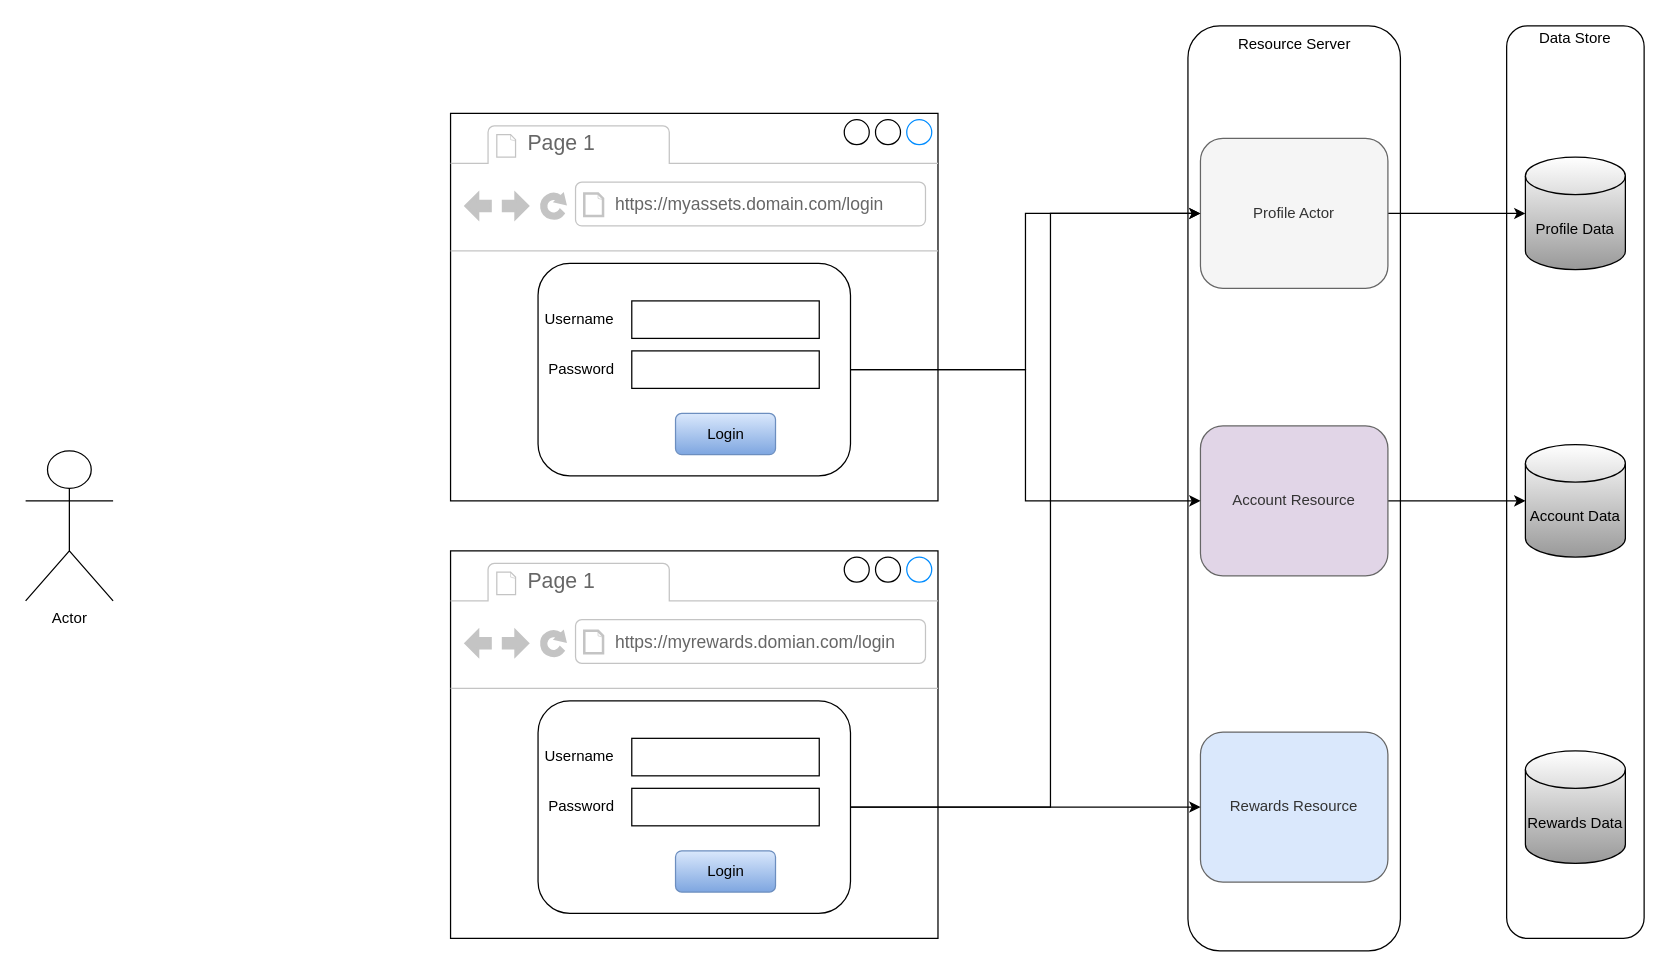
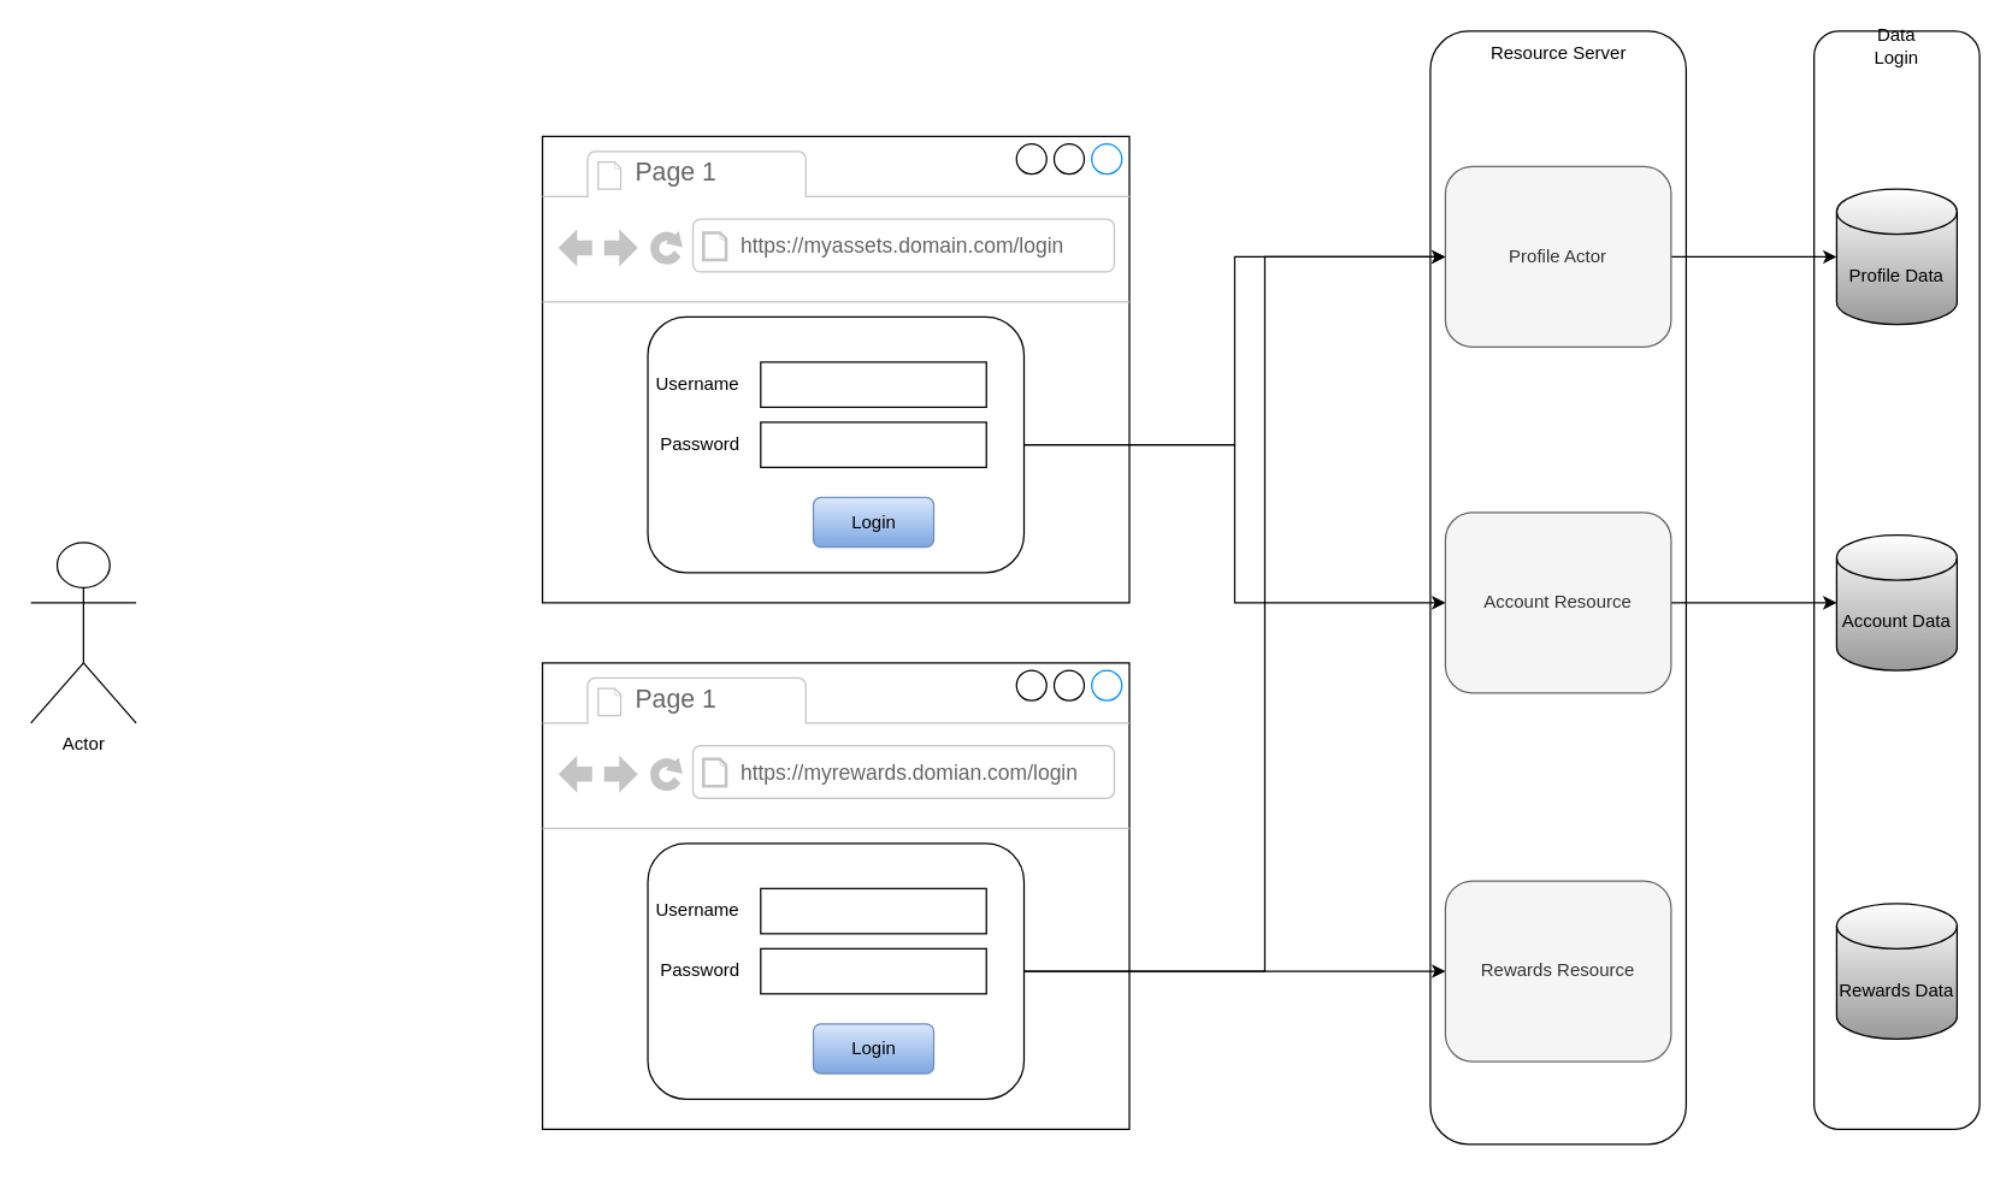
- <mxCell id="9" value="Data Store" style="text;html=1;strokeColor=none;fillColor=none;align=center;verticalAlign=middle;whiteSpace=wrap;rounded=0;glass=0;sketch=0;" parent="1" vertex="1"><mxGeometry x="1230" y="20" width="60" height="20" as="geometry" /></mxCell>
+ <mxCell id="9" value="Data Login" style="text;html=1;strokeColor=none;fillColor=none;align=center;verticalAlign=middle;whiteSpace=wrap;rounded=0;glass=0;sketch=0;" parent="1" vertex="1"><mxGeometry x="1230" y="20" width="60" height="20" as="geometry" /></mxCell>
- <mxCell id="29" value="Account Resource" style="rounded=1;whiteSpace=wrap;html=1;sketch=0;glass=0;gradientDirection=south;fillColor=#e1d5e7;strokeColor=#666666;fontColor=#333333;" parent="1" vertex="1"><mxGeometry x="960" y="340" width="150" height="120" as="geometry" /></mxCell>
+ <mxCell id="29" value="Account Resource" style="rounded=1;whiteSpace=wrap;html=1;sketch=0;glass=0;gradientDirection=south;fillColor=#f5f5f5;strokeColor=#666666;fontColor=#333333;" parent="1" vertex="1"><mxGeometry x="960" y="340" width="150" height="120" as="geometry" /></mxCell>
- <mxCell id="30" value="Rewards Resource" style="rounded=1;whiteSpace=wrap;html=1;sketch=0;glass=0;gradientDirection=south;fillColor=#dae8fc;strokeColor=#666666;fontColor=#333333;" parent="1" vertex="1"><mxGeometry x="960" y="585" width="150" height="120" as="geometry" /></mxCell>
+ <mxCell id="30" value="Rewards Resource" style="rounded=1;whiteSpace=wrap;html=1;sketch=0;glass=0;gradientDirection=south;fillColor=#f5f5f5;strokeColor=#666666;fontColor=#333333;" parent="1" vertex="1"><mxGeometry x="960" y="585" width="150" height="120" as="geometry" /></mxCell>
